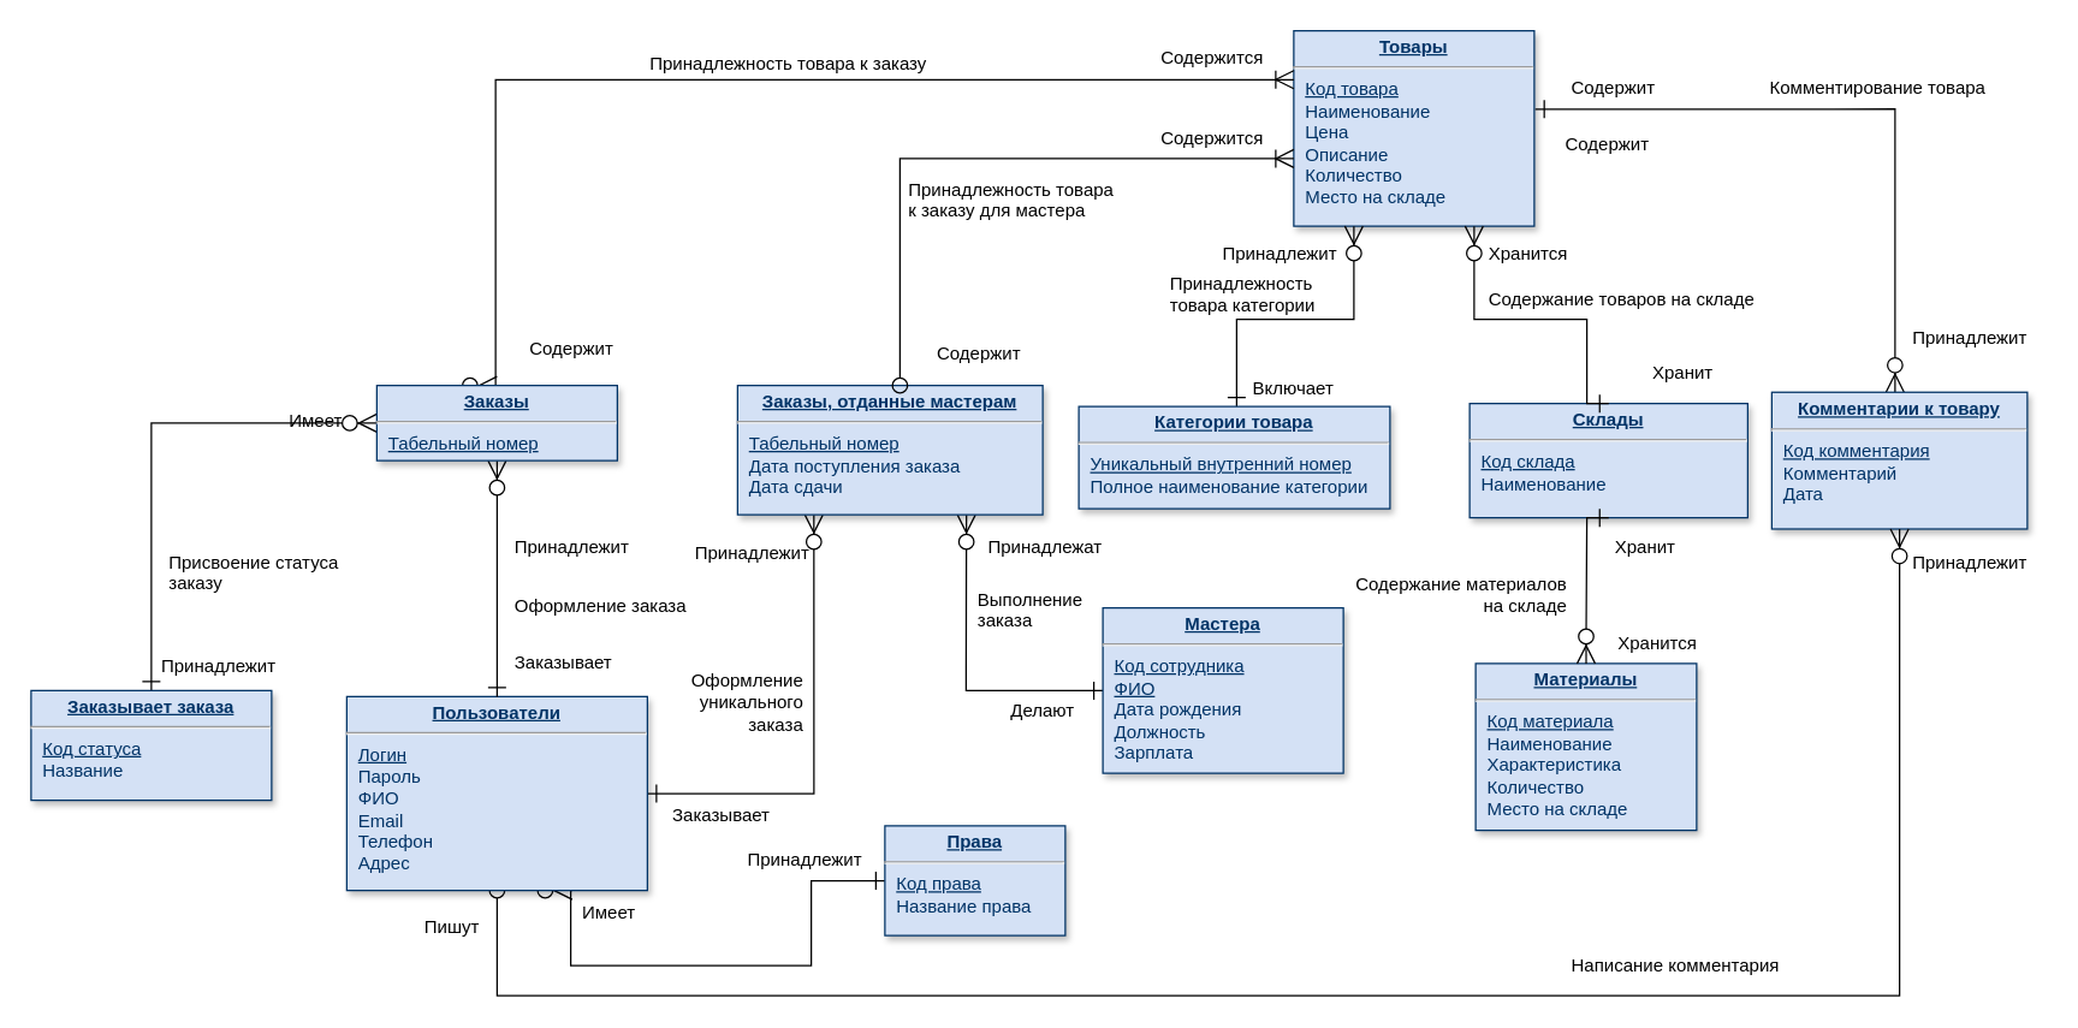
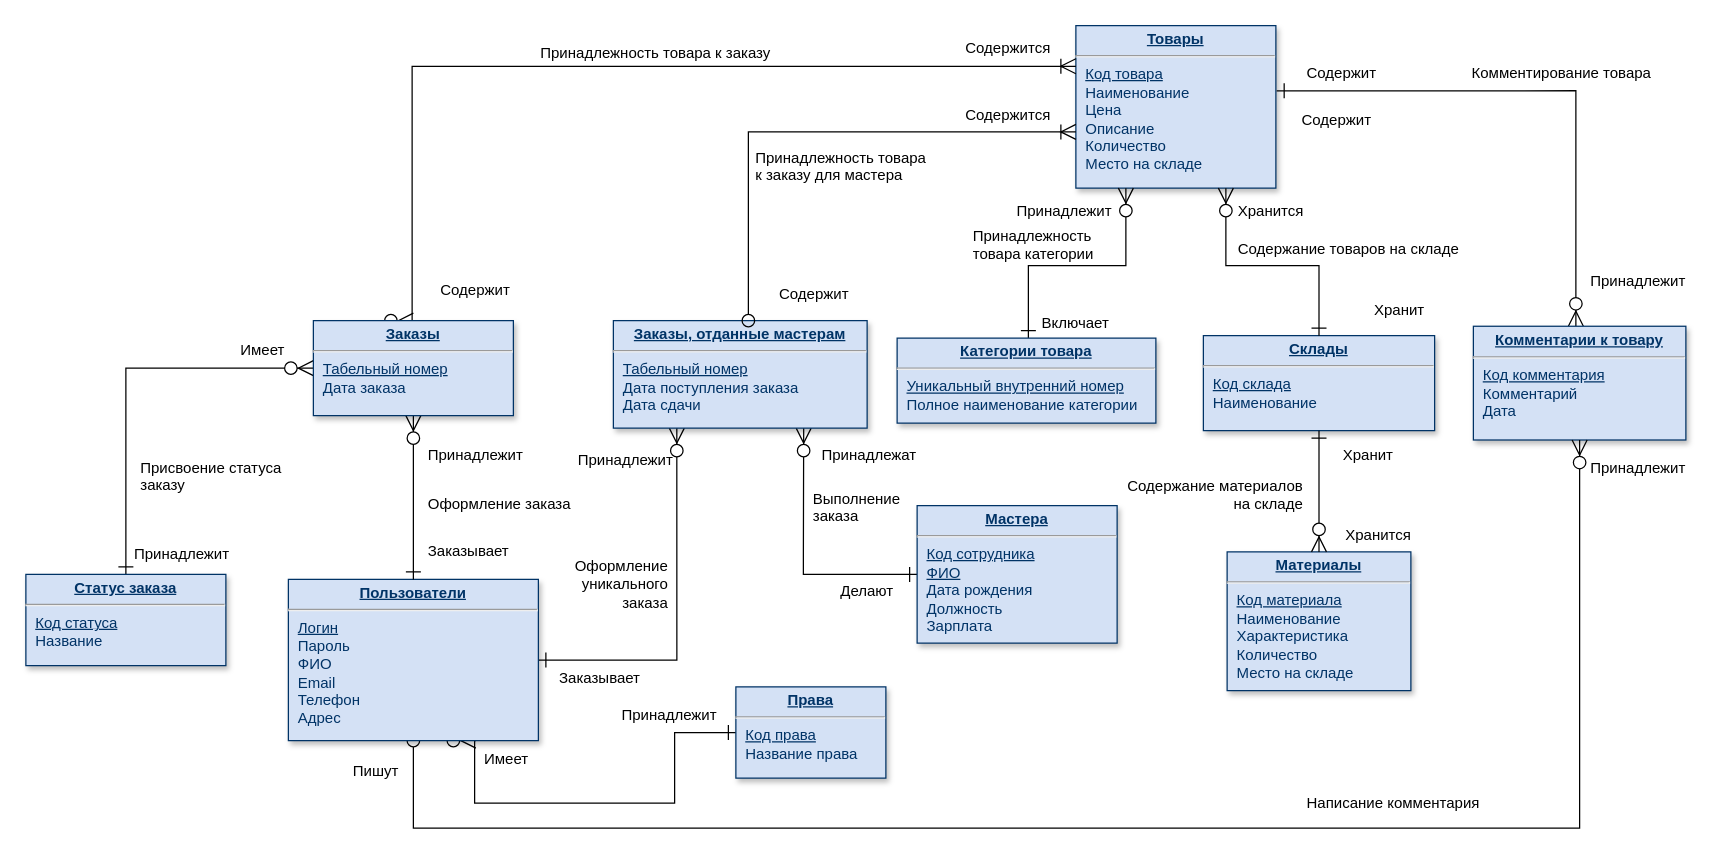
- <mxCell id="19" value="&lt;p style=&quot;margin: 0px ; margin-top: 4px ; text-align: center ; text-decoration: underline&quot;&gt;&lt;strong&gt;Заказы&lt;br&gt;&lt;/strong&gt;&lt;/p&gt;&lt;hr&gt;&lt;p style=&quot;margin: 0px ; margin-left: 8px&quot;&gt;&lt;u&gt;Табельный номер&lt;/u&gt;&lt;br&gt;&lt;/p&gt;&lt;p style=&quot;margin: 0px ; margin-left: 8px&quot;&gt;Дата заказа&lt;/p&gt;" style="verticalAlign=top;align=left;overflow=fill;fontSize=12;fontFamily=Helvetica;html=1;strokeColor=#003366;shadow=1;fillColor=#D4E1F5;fontColor=#003366" parent="1" vertex="1"><mxGeometry x="250" y="256" width="160" height="50" as="geometry" /></mxCell>
+ <mxCell id="19" value="&lt;p style=&quot;margin: 0px ; margin-top: 4px ; text-align: center ; text-decoration: underline&quot;&gt;&lt;strong&gt;Заказы&lt;br&gt;&lt;/strong&gt;&lt;/p&gt;&lt;hr&gt;&lt;p style=&quot;margin: 0px ; margin-left: 8px&quot;&gt;&lt;u&gt;Табельный номер&lt;/u&gt;&lt;br&gt;&lt;/p&gt;&lt;p style=&quot;margin: 0px ; margin-left: 8px&quot;&gt;Дата заказа&lt;/p&gt;" style="verticalAlign=top;align=left;overflow=fill;fontSize=12;fontFamily=Helvetica;html=1;strokeColor=#003366;shadow=1;fillColor=#D4E1F5;fontColor=#003366" parent="1" vertex="1"><mxGeometry x="250" y="256" width="160" height="76" as="geometry" /></mxCell>
- <mxCell id="15" value="&lt;p style=&quot;margin: 0px ; margin-top: 4px ; text-align: center ; text-decoration: underline&quot;&gt;&lt;strong&gt;Склады&lt;br&gt;&lt;/strong&gt;&lt;/p&gt;&lt;hr&gt;&lt;p style=&quot;margin: 0px ; margin-left: 8px&quot;&gt;&lt;u&gt;Код склада&lt;/u&gt;&lt;br&gt;&lt;/p&gt;&lt;p style=&quot;margin: 0px ; margin-left: 8px&quot;&gt;Наименование&lt;br&gt;&lt;/p&gt;" style="verticalAlign=top;align=left;overflow=fill;fontSize=12;fontFamily=Helvetica;html=1;strokeColor=#003366;shadow=1;fillColor=#D4E1F5;fontColor=#003366" parent="1" vertex="1"><mxGeometry x="977" y="268" width="185" height="76" as="geometry" /></mxCell>
+ <mxCell id="15" value="&lt;p style=&quot;margin: 0px ; margin-top: 4px ; text-align: center ; text-decoration: underline&quot;&gt;&lt;strong&gt;Склады&lt;br&gt;&lt;/strong&gt;&lt;/p&gt;&lt;hr&gt;&lt;p style=&quot;margin: 0px ; margin-left: 8px&quot;&gt;&lt;u&gt;Код склада&lt;/u&gt;&lt;br&gt;&lt;/p&gt;&lt;p style=&quot;margin: 0px ; margin-left: 8px&quot;&gt;Наименование&lt;br&gt;&lt;/p&gt;" style="verticalAlign=top;align=left;overflow=fill;fontSize=12;fontFamily=Helvetica;html=1;strokeColor=#003366;shadow=1;fillColor=#D4E1F5;fontColor=#003366" parent="1" vertex="1"><mxGeometry x="962" y="268" width="185" height="76" as="geometry" /></mxCell>
- <mxCell id="20" value="&lt;p style=&quot;margin: 0px ; margin-top: 4px ; text-align: center ; text-decoration: underline&quot;&gt;&lt;strong&gt;Заказывает заказа&lt;br&gt;&lt;/strong&gt;&lt;/p&gt;&lt;hr&gt;&lt;p style=&quot;margin: 0px ; margin-left: 8px&quot;&gt;&lt;u&gt;Код статуса&lt;/u&gt;&lt;br&gt;&lt;/p&gt;&lt;p style=&quot;margin: 0px ; margin-left: 8px&quot;&gt;Название&lt;br&gt;&lt;/p&gt;&lt;p style=&quot;margin: 0px ; margin-left: 8px&quot;&gt;&lt;br&gt;&lt;/p&gt;" style="verticalAlign=top;align=left;overflow=fill;fontSize=12;fontFamily=Helvetica;html=1;strokeColor=#003366;shadow=1;fillColor=#D4E1F5;fontColor=#003366" parent="1" vertex="1"><mxGeometry x="20" y="459" width="160" height="73" as="geometry" /></mxCell>
+ <mxCell id="20" value="&lt;p style=&quot;margin: 0px ; margin-top: 4px ; text-align: center ; text-decoration: underline&quot;&gt;&lt;strong&gt;Статус заказа&lt;br&gt;&lt;/strong&gt;&lt;/p&gt;&lt;hr&gt;&lt;p style=&quot;margin: 0px ; margin-left: 8px&quot;&gt;&lt;u&gt;Код статуса&lt;/u&gt;&lt;br&gt;&lt;/p&gt;&lt;p style=&quot;margin: 0px ; margin-left: 8px&quot;&gt;Название&lt;br&gt;&lt;/p&gt;&lt;p style=&quot;margin: 0px ; margin-left: 8px&quot;&gt;&lt;br&gt;&lt;/p&gt;" style="verticalAlign=top;align=left;overflow=fill;fontSize=12;fontFamily=Helvetica;html=1;strokeColor=#003366;shadow=1;fillColor=#D4E1F5;fontColor=#003366" parent="1" vertex="1"><mxGeometry x="20" y="459" width="160" height="73" as="geometry" /></mxCell>
